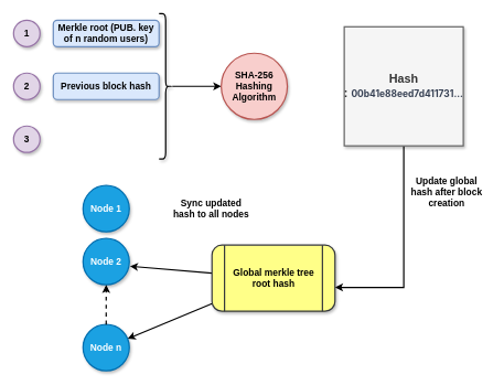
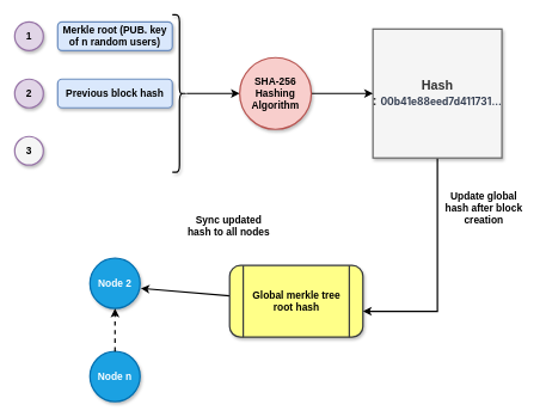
+ <mxCell id="11" style="edgeStyle=orthogonalEdgeStyle;rounded=0;orthogonalLoop=1;jettySize=auto;html=1;entryX=0;entryY=0.5;entryDx=0;entryDy=0;strokeWidth=2;" edge="1" parent="1" source="12" target="3"><mxGeometry relative="1" as="geometry" /></mxCell>
- <mxCell id="6" value="&lt;h3&gt;3&lt;/h3&gt;" style="ellipse;whiteSpace=wrap;html=1;aspect=fixed;shadow=1;strokeWidth=2;fillColor=#e1d5e7;strokeColor=#9673a6;" vertex="1" parent="1"><mxGeometry x="20" y="190" width="40" height="40" as="geometry" /></mxCell>
+ <mxCell id="6" value="&lt;h3&gt;3&lt;/h3&gt;" style="ellipse;whiteSpace=wrap;html=1;aspect=fixed;shadow=1;strokeWidth=2;fillColor=#f5f5f5;strokeColor=#9673a6;" vertex="1" parent="1"><mxGeometry x="20" y="190" width="40" height="40" as="geometry" /></mxCell>
- <mxCell id="17" value="&lt;h3&gt;Node 1&lt;/h3&gt;" style="ellipse;whiteSpace=wrap;html=1;aspect=fixed;shadow=1;strokeWidth=2;fillColor=#1ba1e2;strokeColor=#006EAF;fontColor=#ffffff;" vertex="1" parent="1"><mxGeometry x="125" y="280" width="70" height="70" as="geometry" /></mxCell>
- <mxCell id="14" style="edgeStyle=none;rounded=0;orthogonalLoop=1;jettySize=auto;html=1;strokeWidth=2;" edge="1" parent="1" source="15" target="19"><mxGeometry relative="1" as="geometry" /></mxCell>
